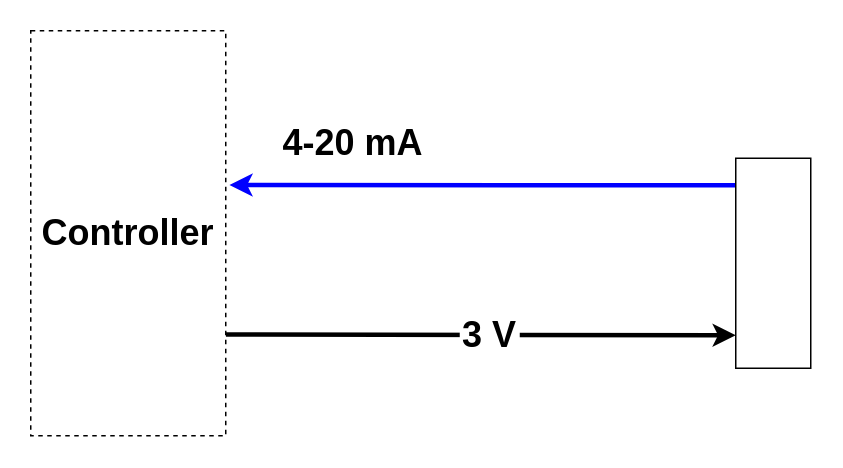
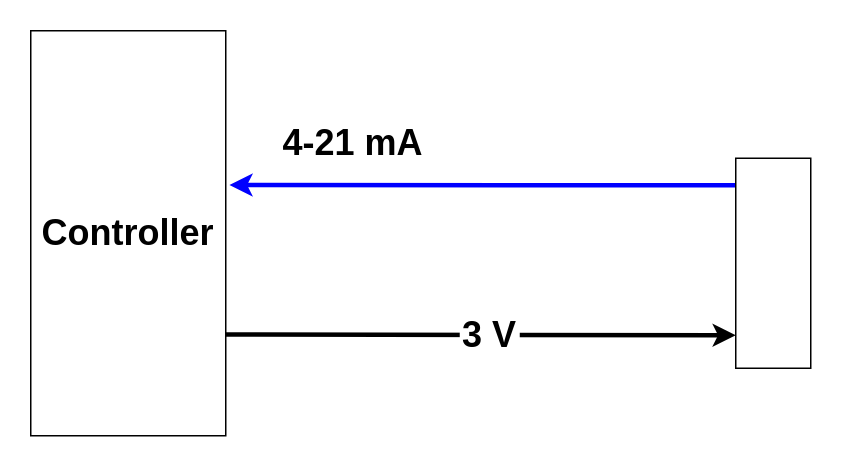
- <mxCell id="6" value="&lt;font style=&quot;font-size: 24px&quot;&gt;&lt;b&gt;4-20 mA&lt;/b&gt;&lt;/font&gt;" style="text;html=1;strokeColor=none;fillColor=none;align=center;verticalAlign=middle;whiteSpace=wrap;rounded=0;" vertex="1" parent="1"><mxGeometry x="185" y="85" width="100" height="20" as="geometry" /></mxCell>
+ <mxCell id="6" value="&lt;font style=&quot;font-size: 24px&quot;&gt;&lt;b&gt;4-21 mA&lt;/b&gt;&lt;/font&gt;" style="text;html=1;strokeColor=none;fillColor=none;align=center;verticalAlign=middle;whiteSpace=wrap;rounded=0;" vertex="1" parent="1"><mxGeometry x="185" y="85" width="100" height="20" as="geometry" /></mxCell>
- <mxCell id="7" value="&lt;font style=&quot;font-size: 24px&quot;&gt;&lt;b&gt;Controller&lt;/b&gt;&lt;/font&gt;" style="rounded=0;whiteSpace=wrap;html=1;dashed=1;" vertex="1" parent="1"><mxGeometry x="20" y="20" width="130" height="270" as="geometry" /></mxCell>
+ <mxCell id="7" value="&lt;font style=&quot;font-size: 24px&quot;&gt;&lt;b&gt;Controller&lt;/b&gt;&lt;/font&gt;" style="rounded=0;whiteSpace=wrap;html=1;" vertex="1" parent="1"><mxGeometry x="20" y="20" width="130" height="270" as="geometry" /></mxCell>
